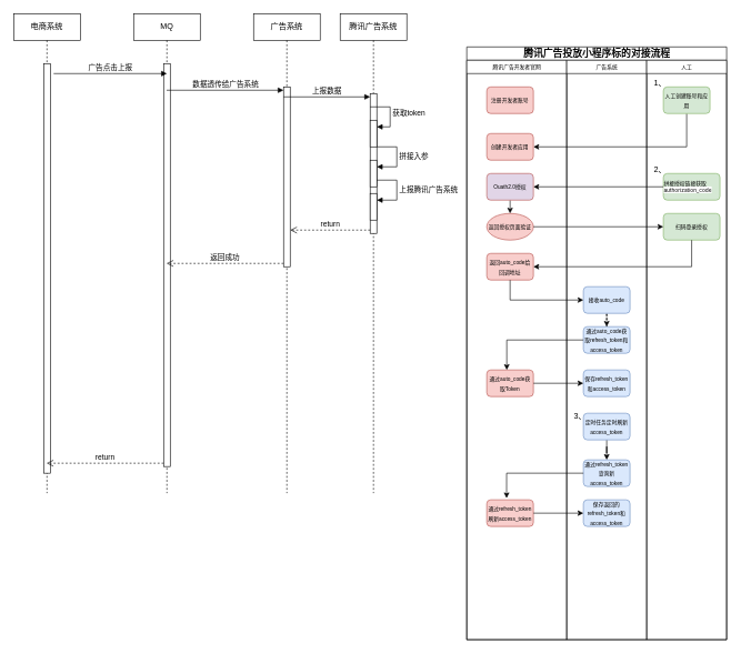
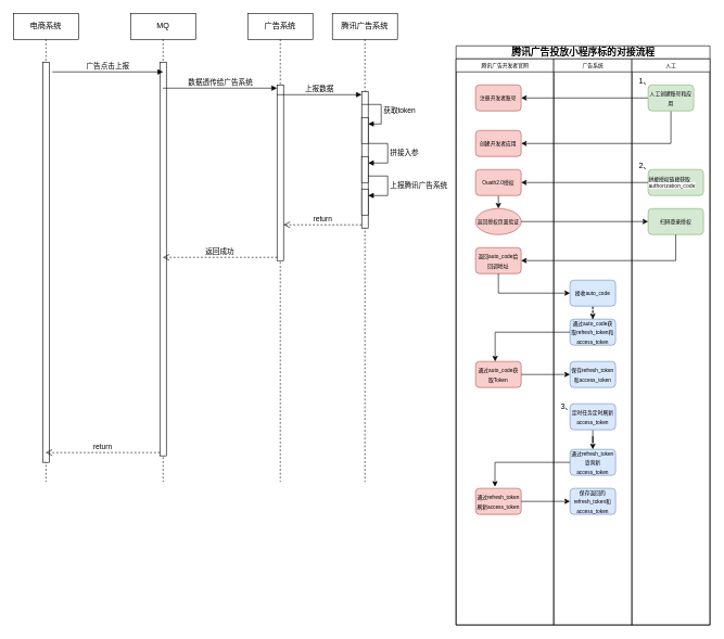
+ <mxCell id="9" style="edgeStyle=orthogonalEdgeStyle;rounded=0;orthogonalLoop=1;jettySize=auto;html=1;exitX=0;exitY=0.5;exitDx=0;exitDy=0;entryX=1;entryY=0.5;entryDx=0;entryDy=0;" edge="1" parent="8" source="32" target="12"><mxGeometry relative="1" as="geometry" /></mxCell>
- <mxCell id="15" value="&lt;p&gt;&lt;font style=&quot;font-size: 8px;&quot;&gt;Ouath2.0授权&lt;/font&gt;&lt;/p&gt;" style="rounded=1;whiteSpace=wrap;html=1;fillColor=#e1d5e7;strokeColor=#b85450;" vertex="1" parent="11"><mxGeometry x="30" y="170" width="70" height="40" as="geometry" /></mxCell>
+ <mxCell id="15" value="&lt;p&gt;&lt;font style=&quot;font-size: 8px;&quot;&gt;Ouath2.0授权&lt;/font&gt;&lt;/p&gt;" style="rounded=1;whiteSpace=wrap;html=1;fillColor=#f8cecc;strokeColor=#b85450;" vertex="1" parent="11"><mxGeometry x="30" y="170" width="70" height="40" as="geometry" /></mxCell>
